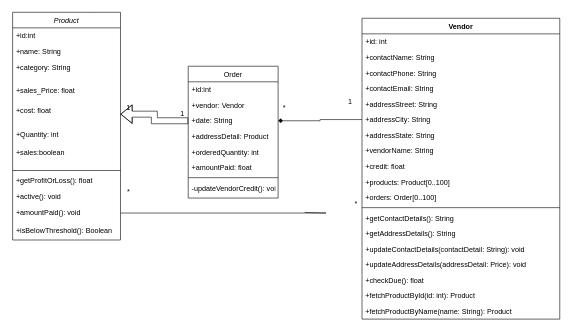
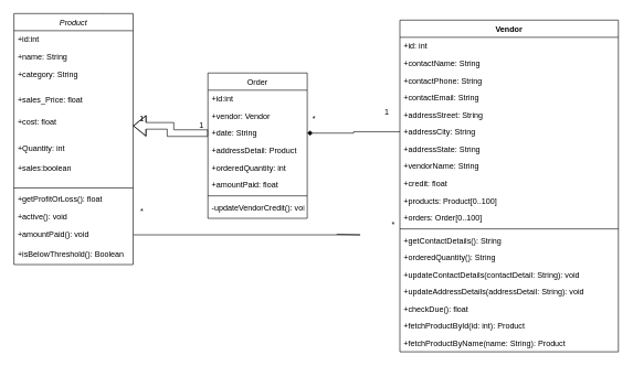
- <mxCell id="39" value="+getAddressDetails(): String" style="text;strokeColor=none;fillColor=none;align=left;verticalAlign=top;spacingLeft=4;spacingRight=4;overflow=hidden;rotatable=0;points=[[0,0.5],[1,0.5]];portConstraint=eastwest;" parent="25" vertex="1"><mxGeometry y="346" width="330" height="26" as="geometry" /></mxCell>
+ <mxCell id="39" value="+orderedQuantity(): String" style="text;strokeColor=none;fillColor=none;align=left;verticalAlign=top;spacingLeft=4;spacingRight=4;overflow=hidden;rotatable=0;points=[[0,0.5],[1,0.5]];portConstraint=eastwest;" parent="25" vertex="1"><mxGeometry y="346" width="330" height="26" as="geometry" /></mxCell>
- <mxCell id="41" value="+updateAddressDetails(addressDetail: Price): void" style="text;strokeColor=none;fillColor=none;align=left;verticalAlign=top;spacingLeft=4;spacingRight=4;overflow=hidden;rotatable=0;points=[[0,0.5],[1,0.5]];portConstraint=eastwest;" parent="25" vertex="1"><mxGeometry y="398" width="330" height="26" as="geometry" /></mxCell>
+ <mxCell id="41" value="+updateAddressDetails(addressDetail: String): void" style="text;strokeColor=none;fillColor=none;align=left;verticalAlign=top;spacingLeft=4;spacingRight=4;overflow=hidden;rotatable=0;points=[[0,0.5],[1,0.5]];portConstraint=eastwest;" parent="25" vertex="1"><mxGeometry y="398" width="330" height="26" as="geometry" /></mxCell>
